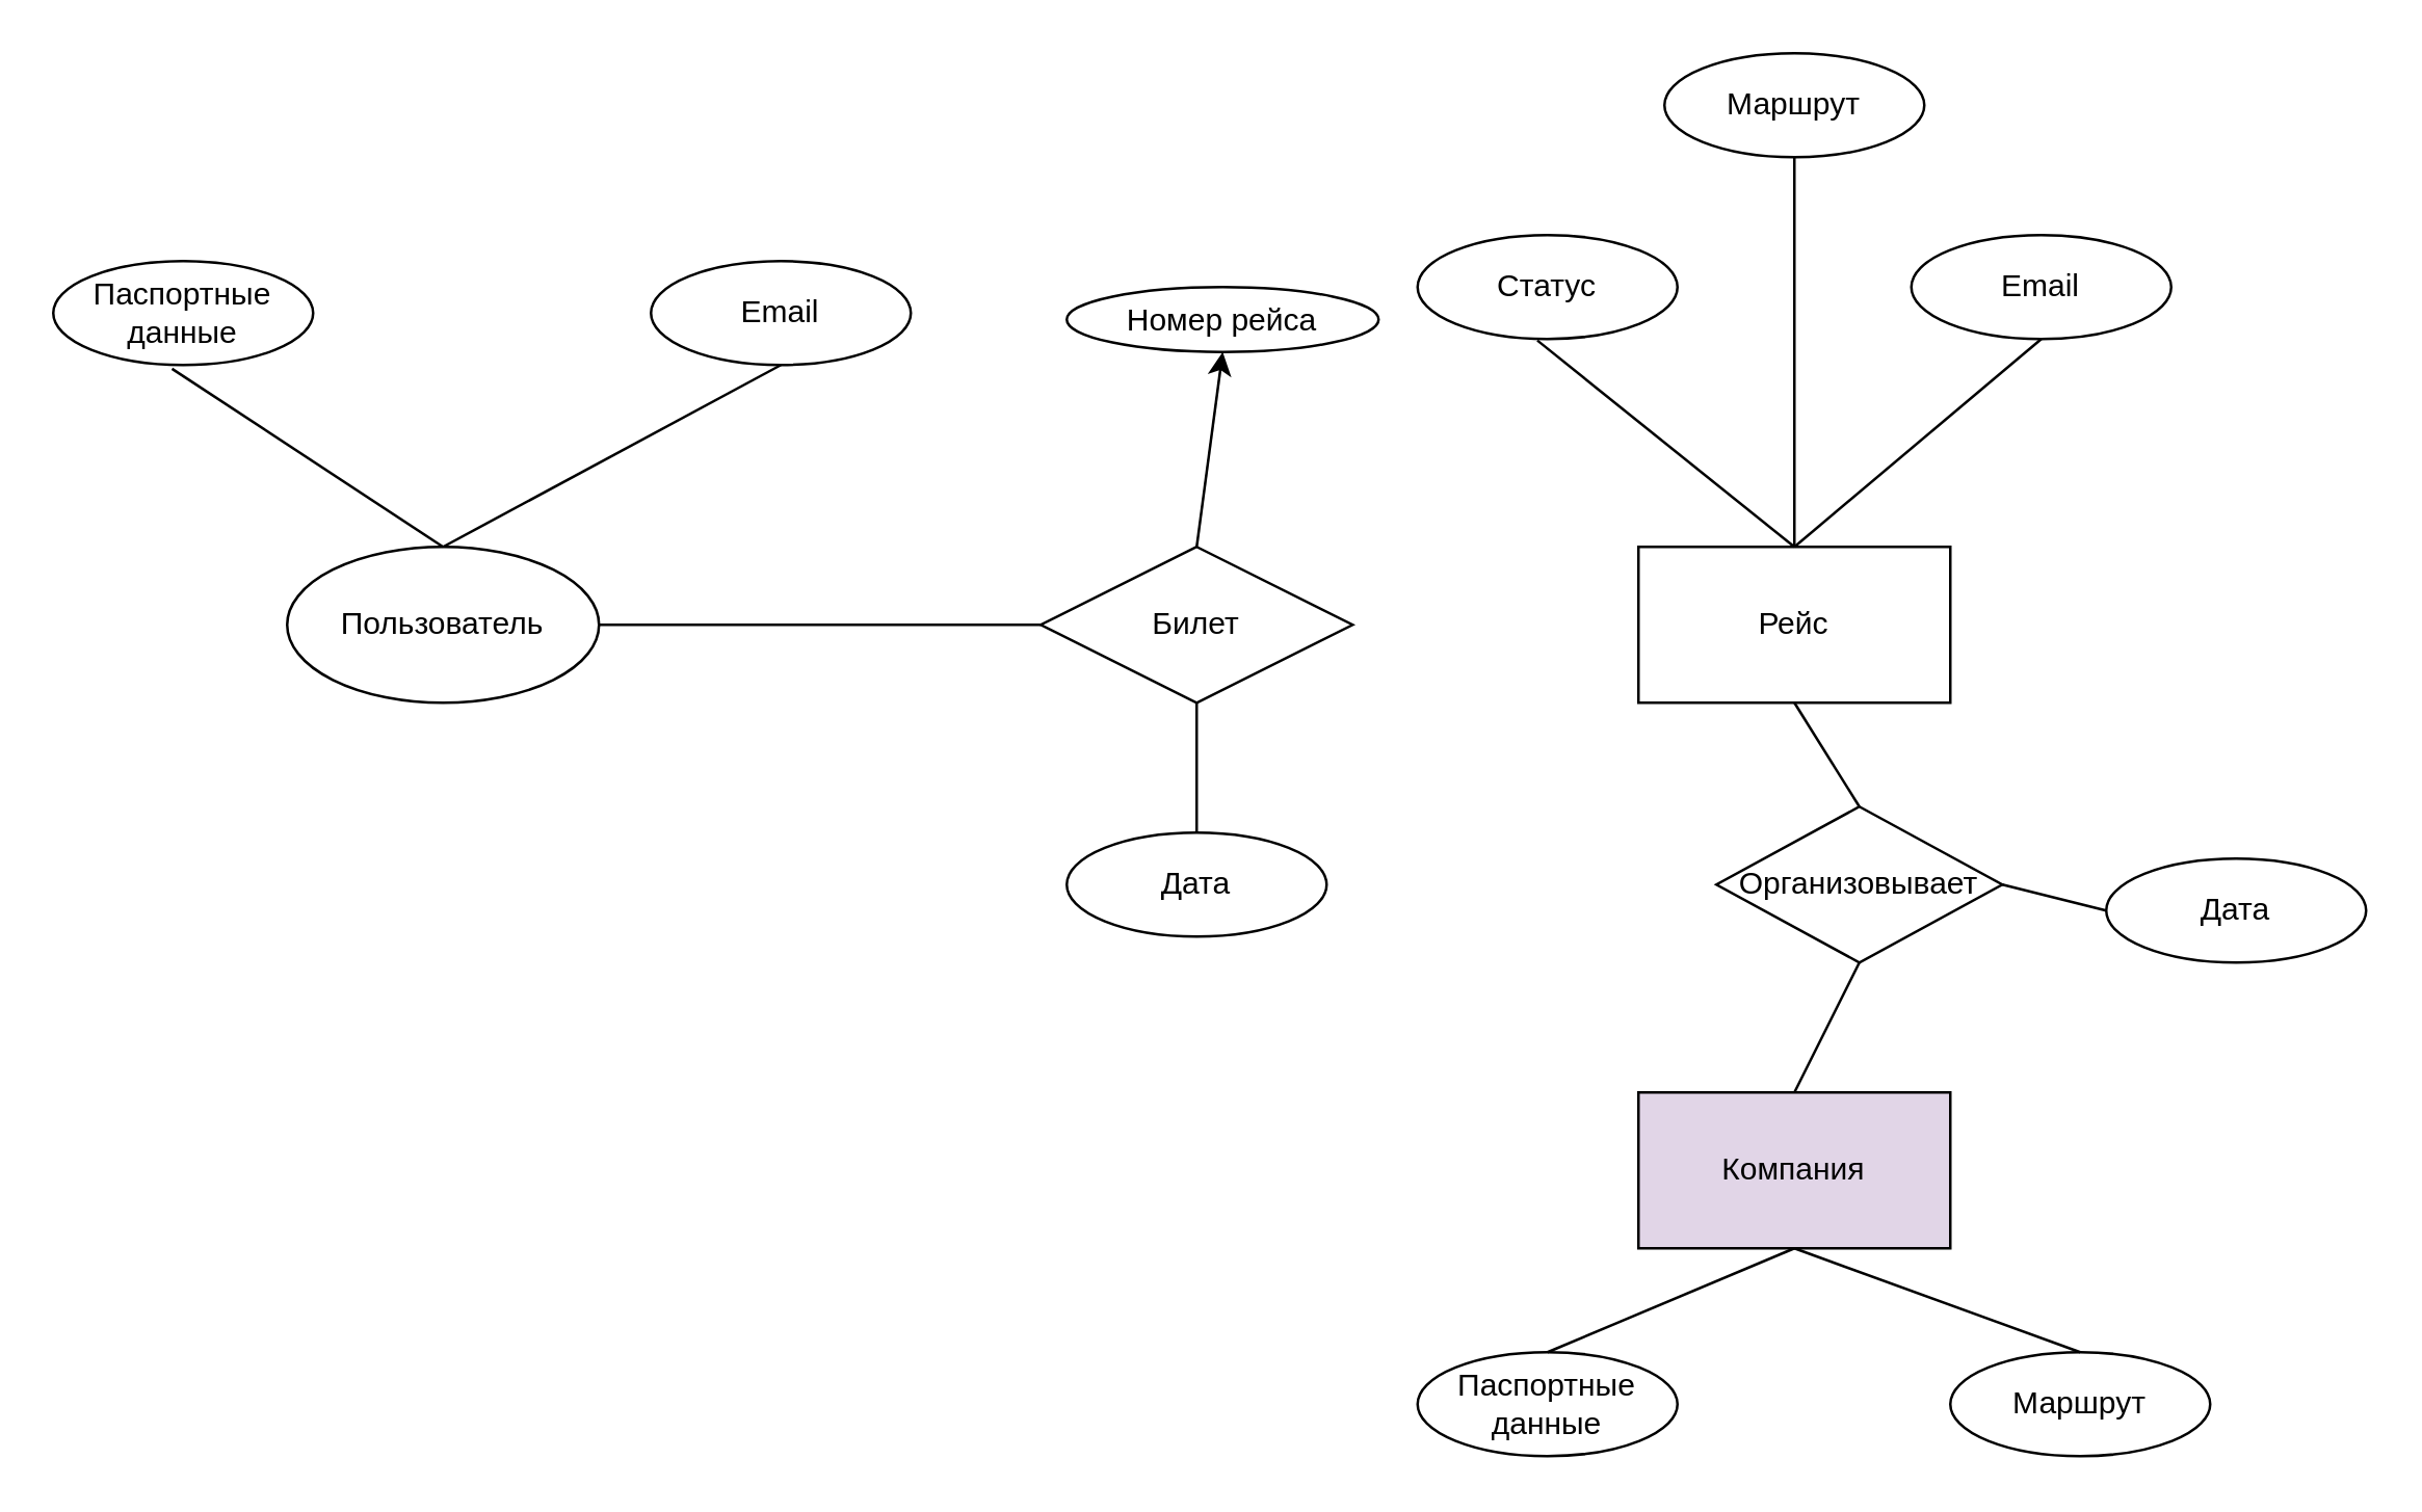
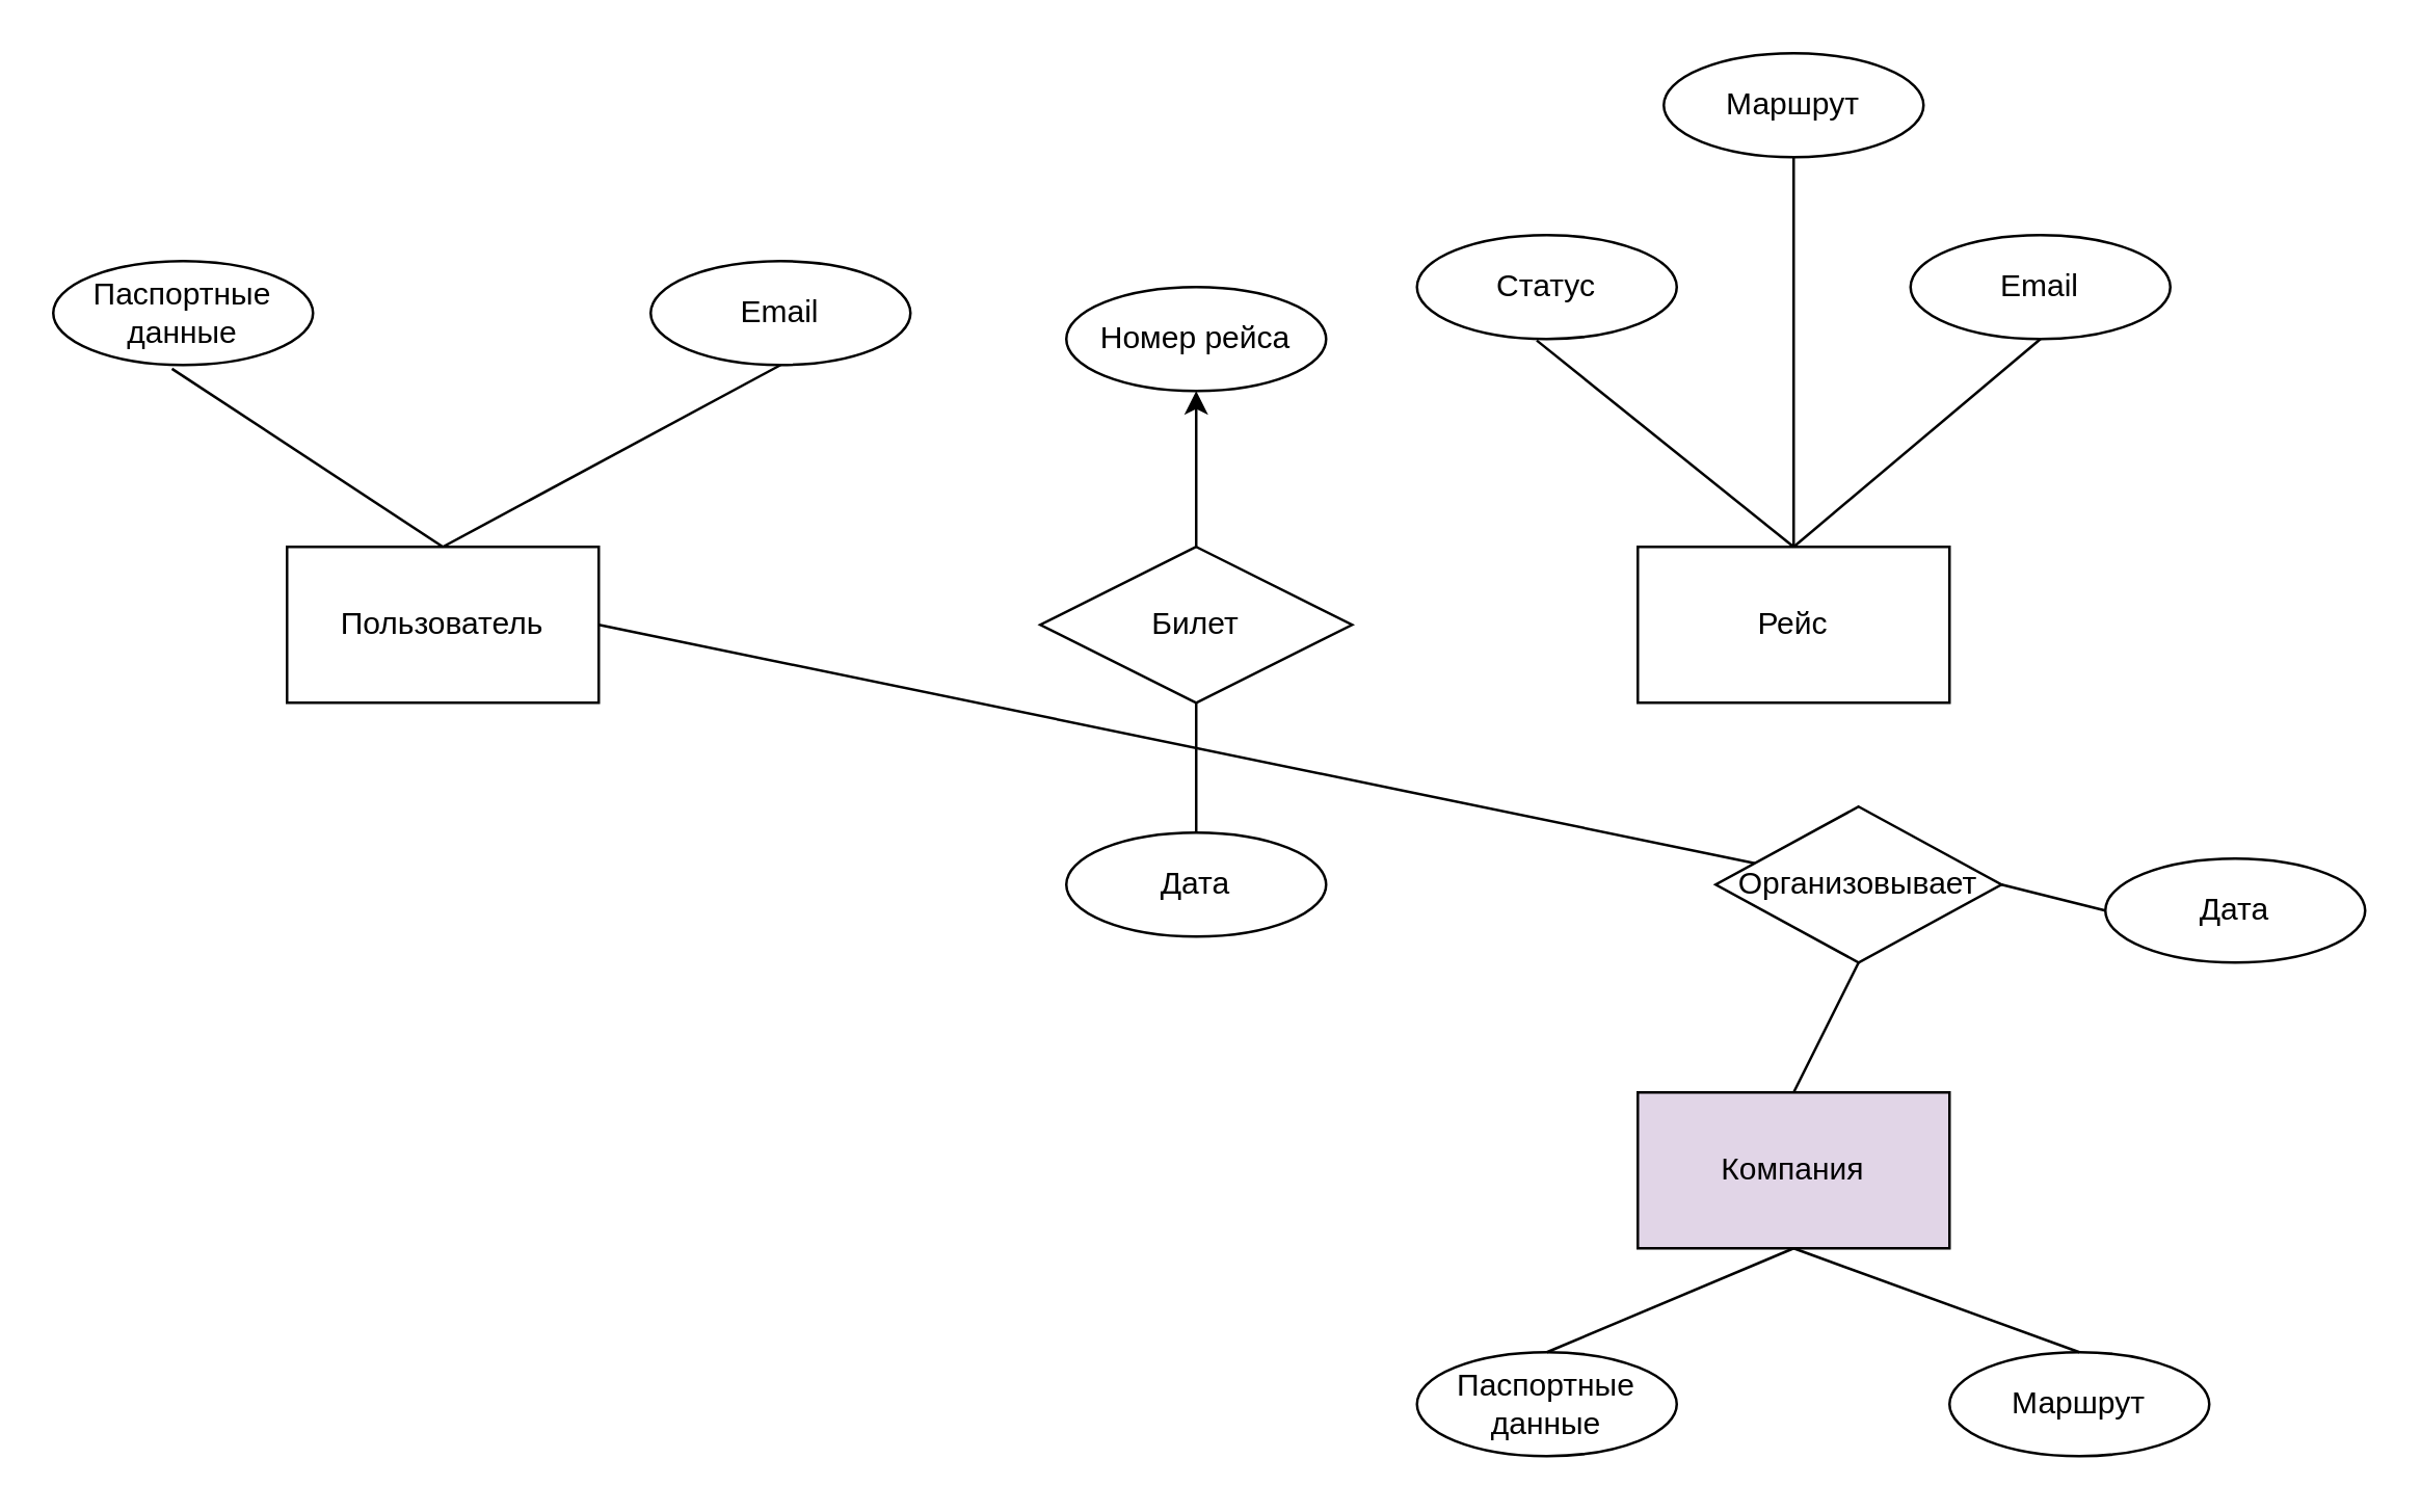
- <mxCell id="8" value="Номер рейса" style="ellipse;whiteSpace=wrap;html=1;align=center;" parent="1" vertex="1"><mxGeometry x="410" y="110" width="120" height="25" as="geometry" /></mxCell>
+ <mxCell id="8" value="Номер рейса" style="ellipse;whiteSpace=wrap;html=1;align=center;" parent="1" vertex="1"><mxGeometry x="410" y="110" width="100" height="40" as="geometry" /></mxCell>
- <mxCell id="2" value="Пользователь" style="ellipse;whiteSpace=wrap;html=1;" parent="1" vertex="1"><mxGeometry x="110" y="210" width="120" height="60" as="geometry" /></mxCell>
+ <mxCell id="2" value="Пользователь" style="rounded=0;whiteSpace=wrap;html=1;" parent="1" vertex="1"><mxGeometry x="110" y="210" width="120" height="60" as="geometry" /></mxCell>
- <mxCell id="9" value="" style="endArrow=none;html=1;rounded=0;exitX=1;exitY=0.5;exitDx=0;exitDy=0;entryX=0;entryY=0.5;entryDx=0;entryDy=0;" parent="1" source="2" target="7" edge="1"><mxGeometry width="50" height="50" relative="1" as="geometry"><mxPoint x="300" y="250" as="sourcePoint" /><mxPoint x="350" y="200" as="targetPoint" /></mxGeometry></mxCell>
+ <mxCell id="9" value="" style="endArrow=none;html=1;rounded=0;exitX=1;exitY=0.5;exitDx=0;exitDy=0;" parent="1" source="2" target="16" edge="1"><mxGeometry width="50" height="50" relative="1" as="geometry"><mxPoint x="300" y="250" as="sourcePoint" /><mxPoint x="350" y="200" as="targetPoint" /></mxGeometry></mxCell>
- <mxCell id="19" value="" style="endArrow=none;html=1;rounded=0;entryX=0.5;entryY=1;entryDx=0;entryDy=0;exitX=0.5;exitY=0;exitDx=0;exitDy=0;" parent="1" source="16" target="11" edge="1"><mxGeometry width="50" height="50" relative="1" as="geometry"><mxPoint x="610" y="340" as="sourcePoint" /><mxPoint x="660" y="290" as="targetPoint" /></mxGeometry></mxCell>
